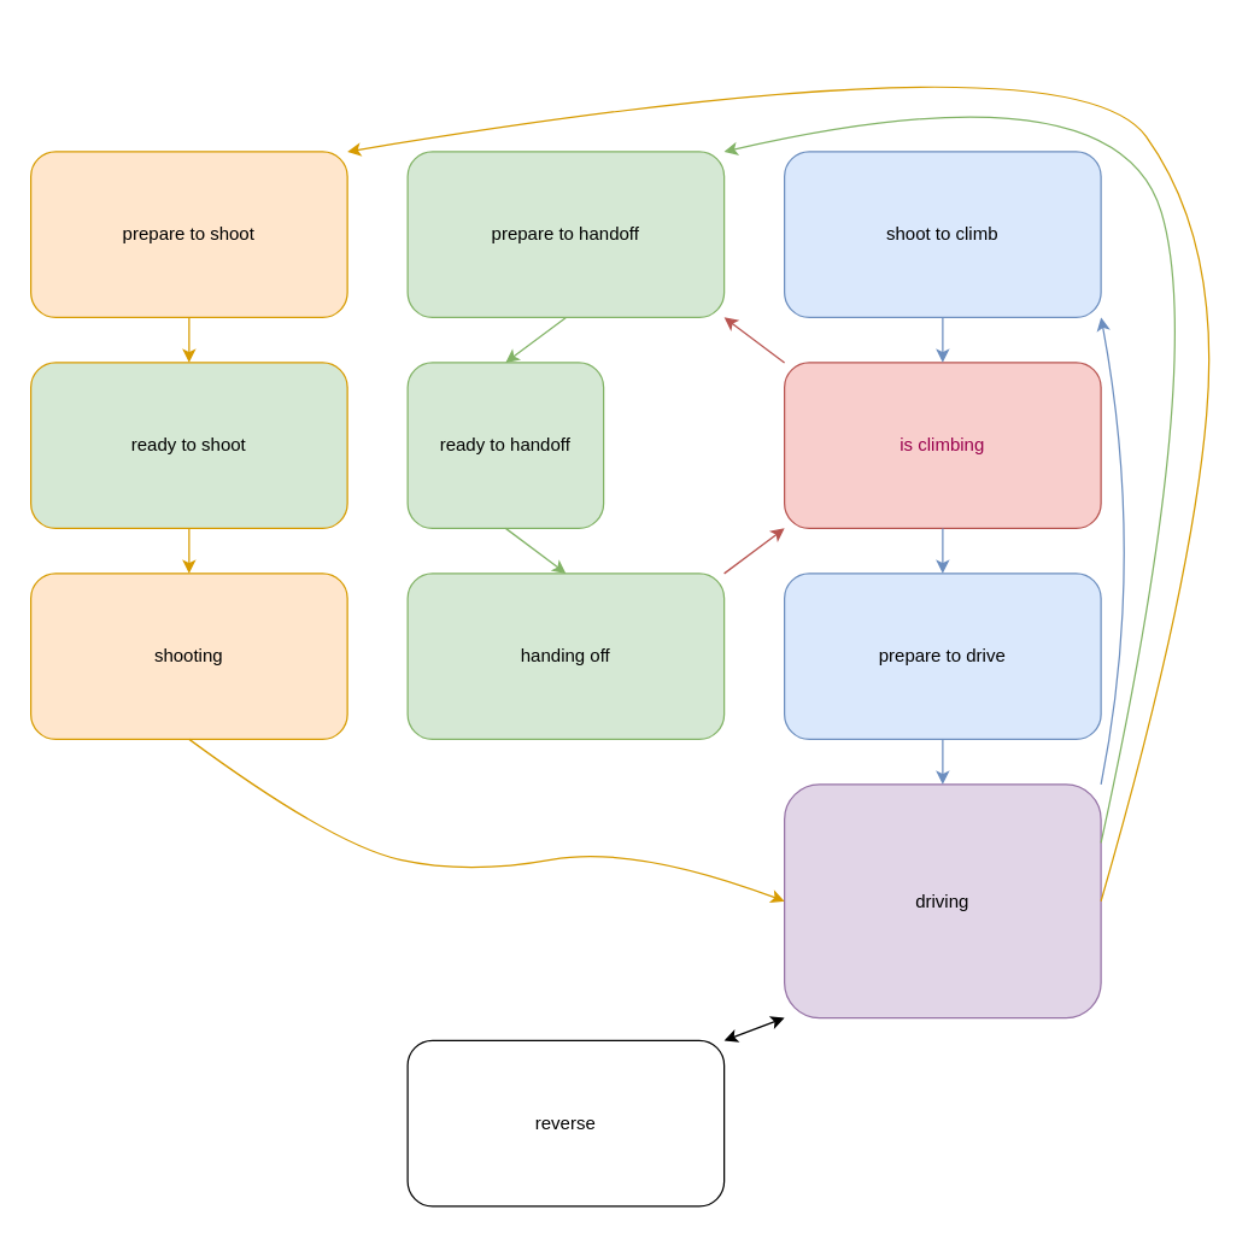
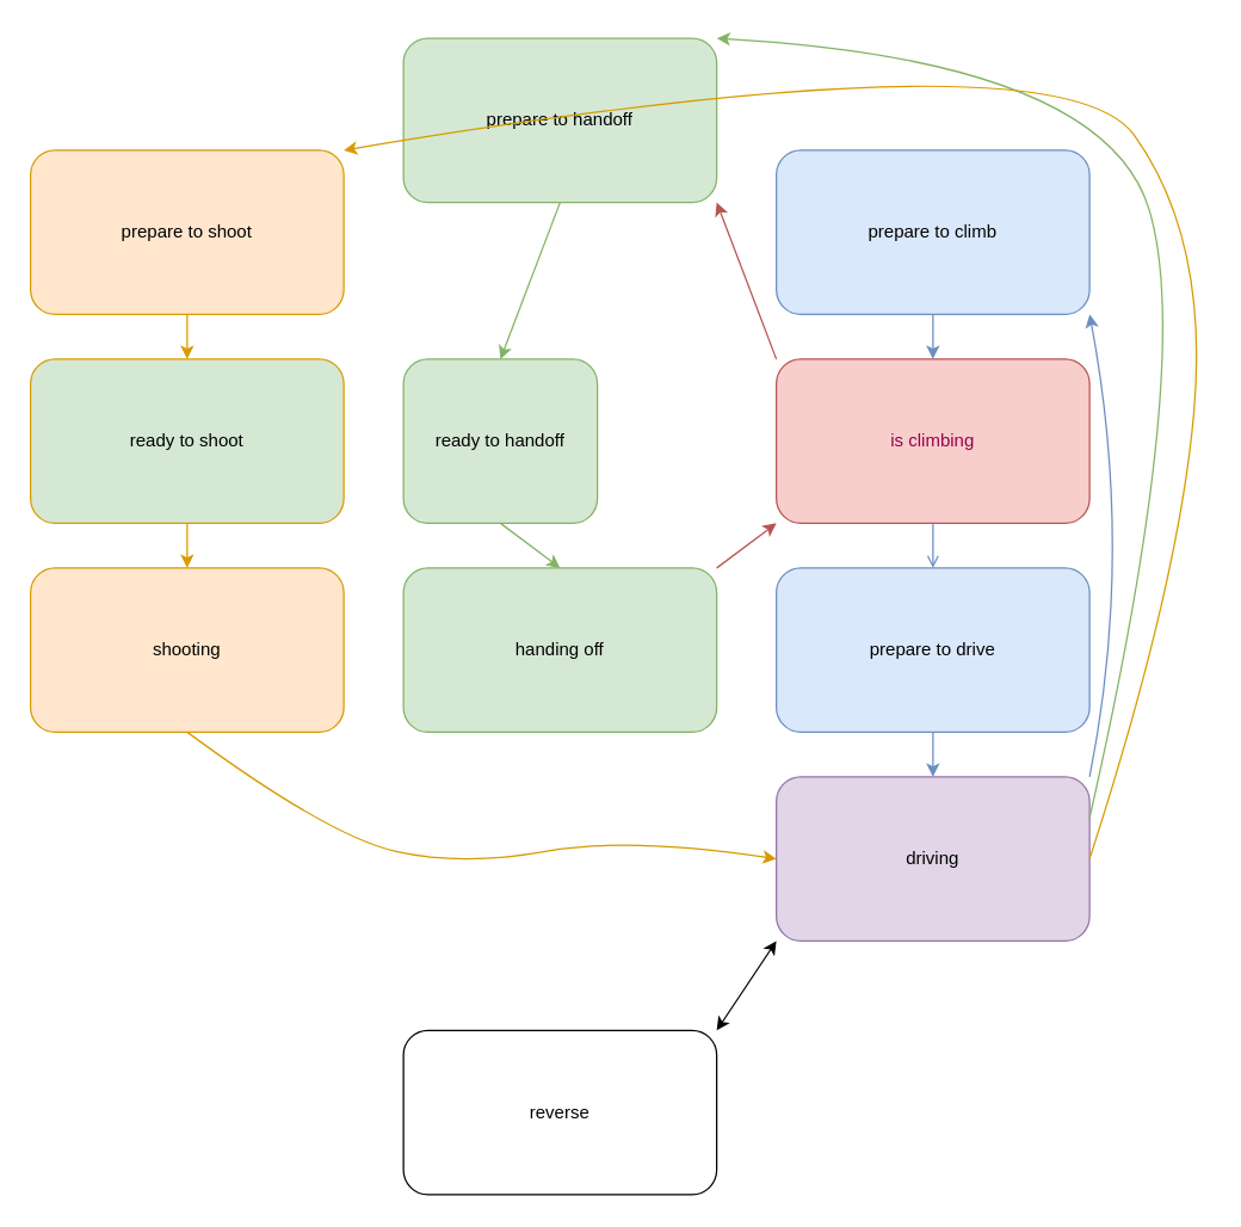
- <mxCell id="5" value="prepare to handoff" style="rounded=1;whiteSpace=wrap;html=1;fillColor=#d5e8d4;strokeColor=#82b366;" vertex="1" parent="1"><mxGeometry x="270" y="100" width="210" height="110" as="geometry" /></mxCell>
+ <mxCell id="5" value="prepare to handoff" style="rounded=1;whiteSpace=wrap;html=1;fillColor=#d5e8d4;strokeColor=#82b366;" vertex="1" parent="1"><mxGeometry x="270" y="25" width="210" height="110" as="geometry" /></mxCell>
- <mxCell id="8" value="shoot to climb" style="rounded=1;whiteSpace=wrap;html=1;fillColor=#dae8fc;strokeColor=#6c8ebf;" vertex="1" parent="1"><mxGeometry x="520" y="100" width="210" height="110" as="geometry" /></mxCell>
+ <mxCell id="8" value="prepare to climb" style="rounded=1;whiteSpace=wrap;html=1;fillColor=#dae8fc;strokeColor=#6c8ebf;" vertex="1" parent="1"><mxGeometry x="520" y="100" width="210" height="110" as="geometry" /></mxCell>
- <mxCell id="21" value="" style="endArrow=classic;html=1;rounded=0;exitX=0.5;exitY=1;exitDx=0;exitDy=0;entryX=0.5;entryY=0;entryDx=0;entryDy=0;fillColor=#dae8fc;strokeColor=#6c8ebf;" edge="1" parent="1" source="9" target="10"><mxGeometry width="50" height="50" relative="1" as="geometry"><mxPoint x="360" y="480" as="sourcePoint" /><mxPoint x="410" y="430" as="targetPoint" /></mxGeometry></mxCell>
+ <mxCell id="21" value="" style="endArrow=open;html=1;rounded=0;exitX=0.5;exitY=1;exitDx=0;exitDy=0;entryX=0.5;entryY=0;entryDx=0;entryDy=0;fillColor=#dae8fc;strokeColor=#6c8ebf;" edge="1" parent="1" source="9" target="10"><mxGeometry width="50" height="50" relative="1" as="geometry"><mxPoint x="360" y="480" as="sourcePoint" /><mxPoint x="410" y="430" as="targetPoint" /></mxGeometry></mxCell>
- <mxCell id="11" value="driving" style="rounded=1;whiteSpace=wrap;html=1;fillColor=#e1d5e7;strokeColor=#9673a6;" vertex="1" parent="1"><mxGeometry x="520" y="520" width="210" height="155" as="geometry" /></mxCell>
+ <mxCell id="11" value="driving" style="rounded=1;whiteSpace=wrap;html=1;fillColor=#e1d5e7;strokeColor=#9673a6;" vertex="1" parent="1"><mxGeometry x="520" y="520" width="210" height="110" as="geometry" /></mxCell>
